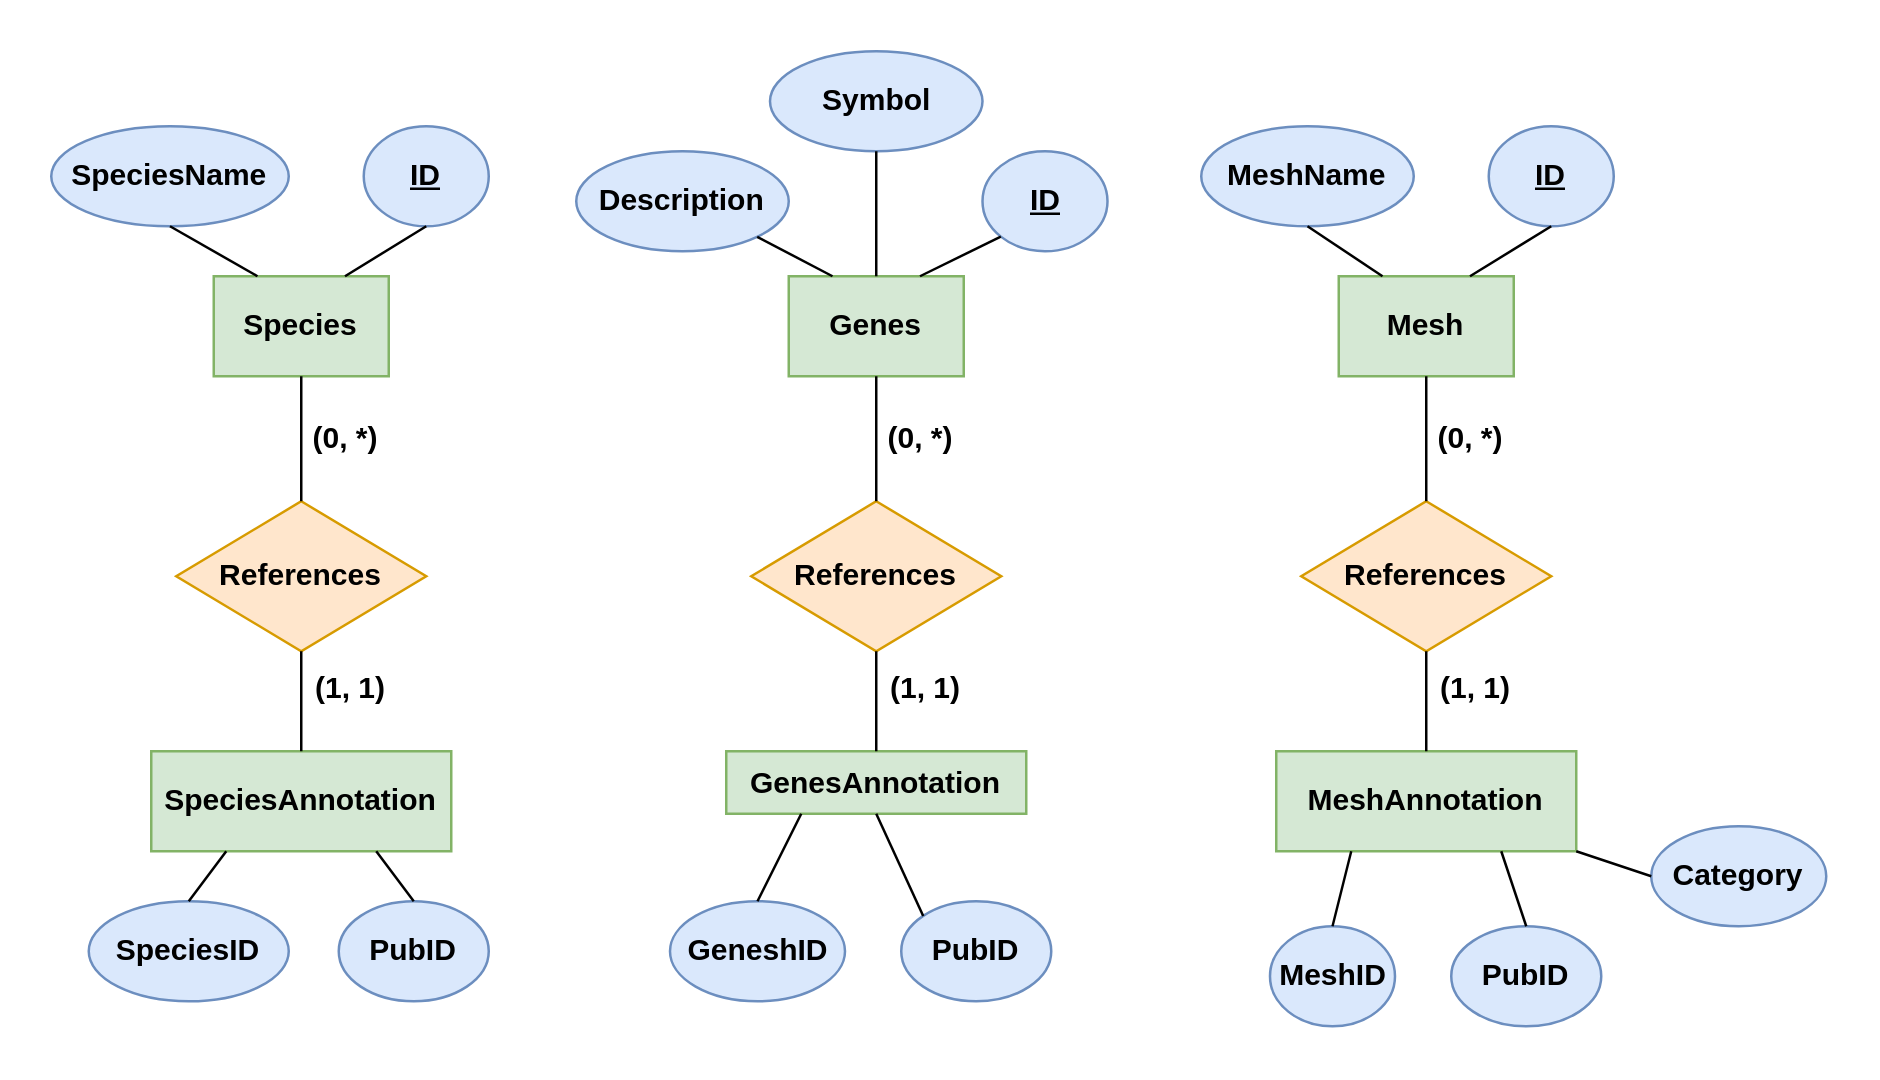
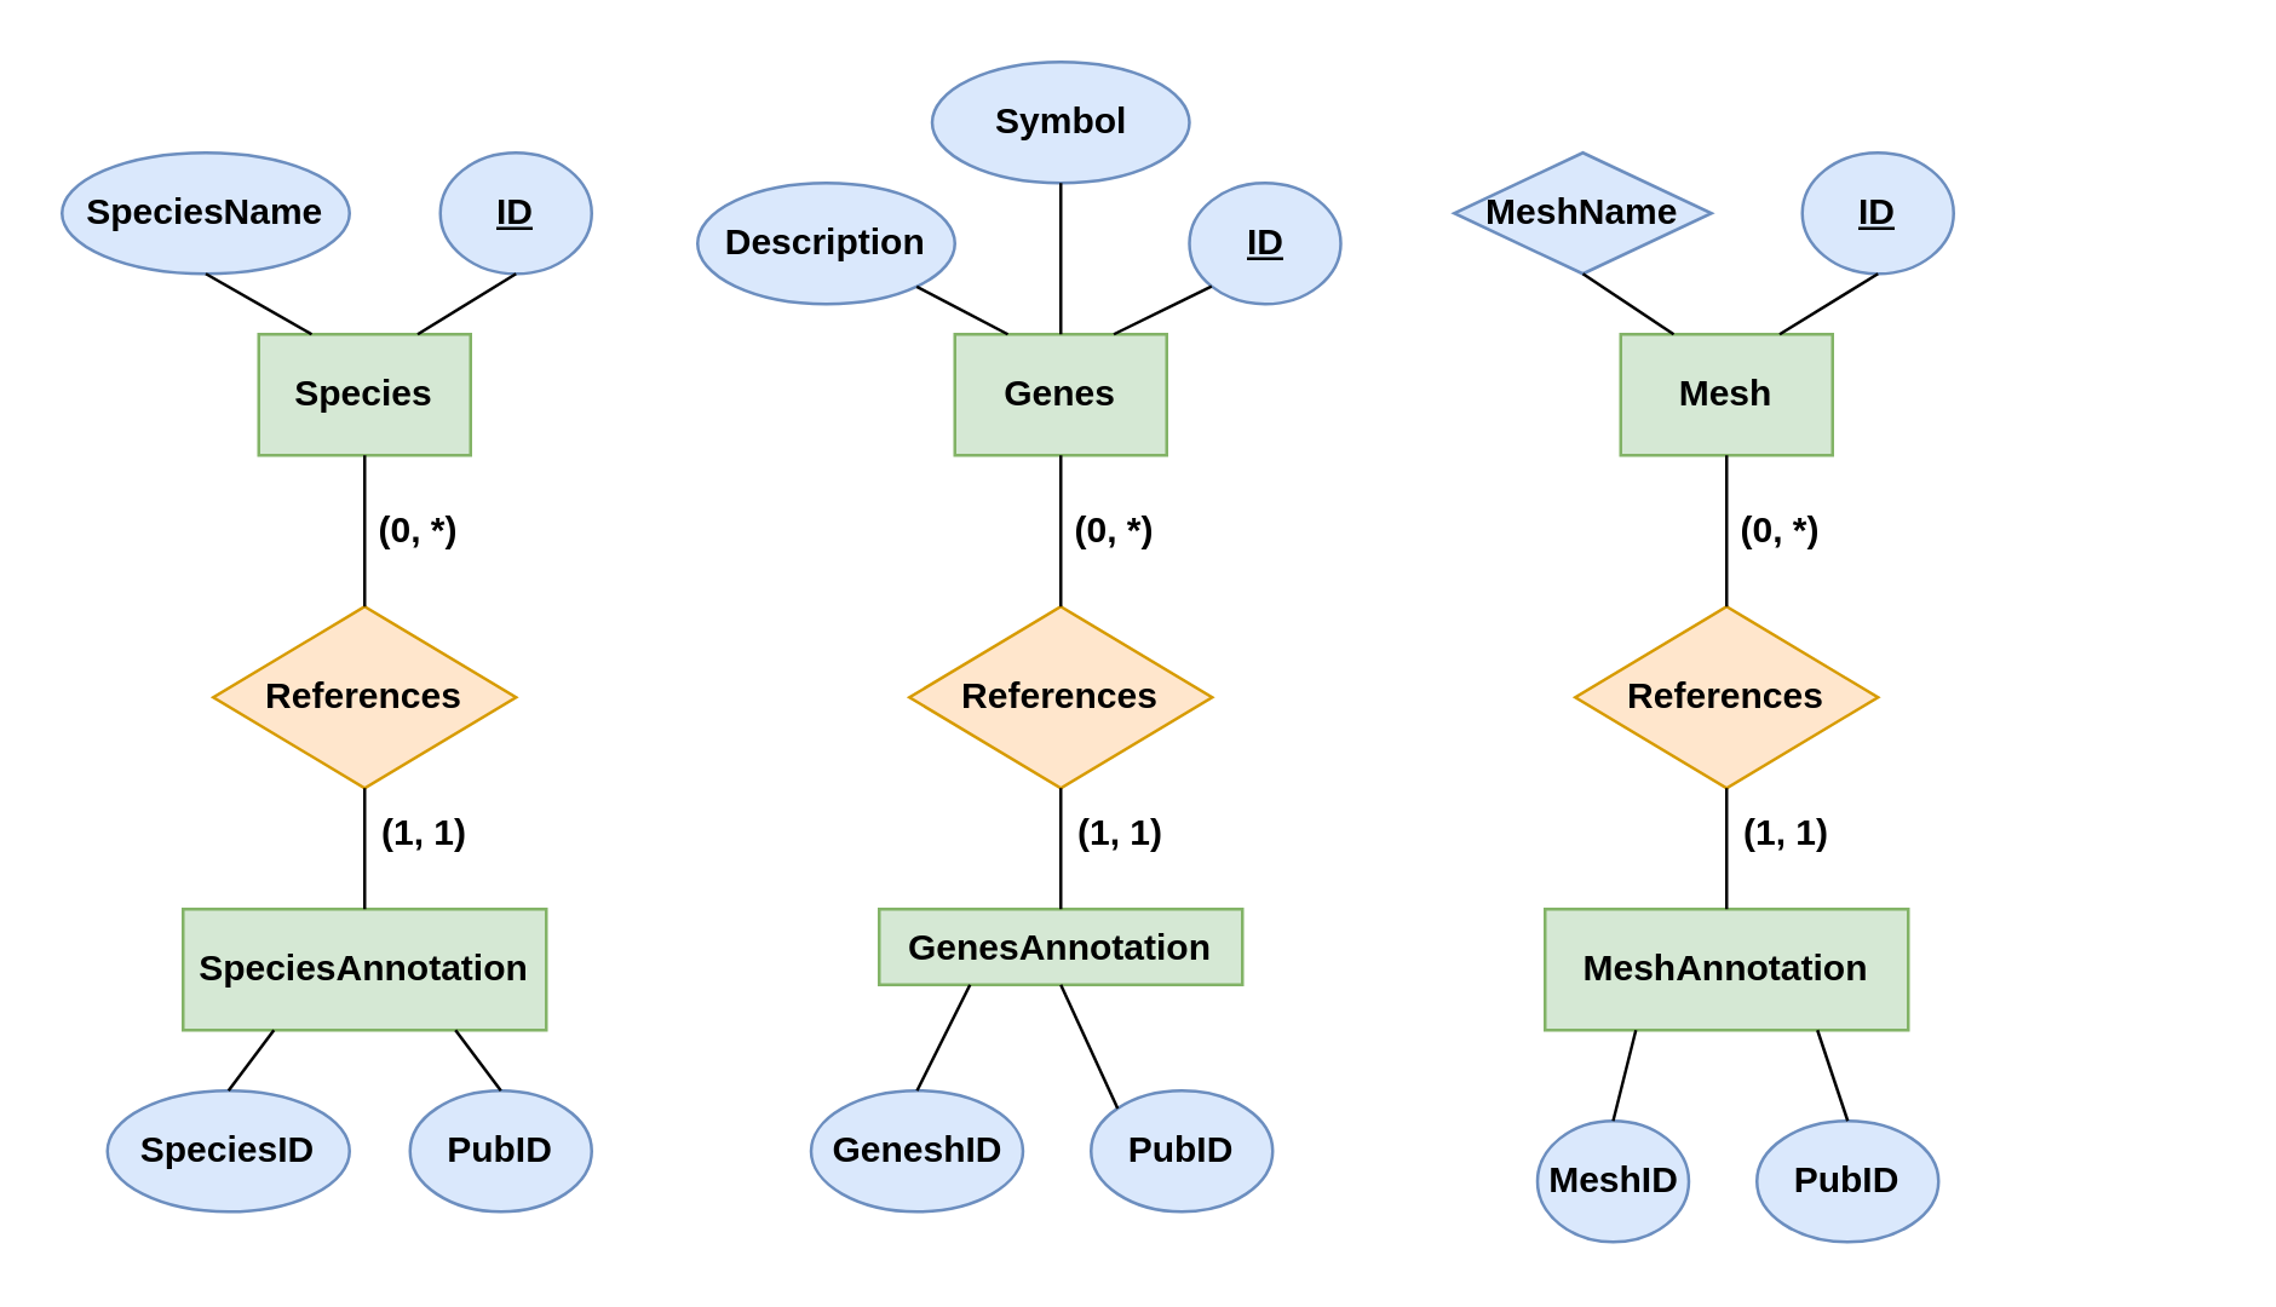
- <mxCell id="4" value="&lt;b&gt;MeshName&lt;/b&gt;" style="ellipse;whiteSpace=wrap;html=1;fillColor=#dae8fc;strokeColor=#6c8ebf;" vertex="1" parent="1"><mxGeometry x="480" y="50" width="85" height="40" as="geometry" /></mxCell>
+ <mxCell id="4" value="&lt;b&gt;MeshName&lt;/b&gt;" style="rhombus;whiteSpace=wrap;html=1;fillColor=#dae8fc;strokeColor=#6c8ebf;" vertex="1" parent="1"><mxGeometry x="480" y="50" width="85" height="40" as="geometry" /></mxCell>
- <mxCell id="42" value="" style="endArrow=none;html=1;rounded=0;exitX=0;exitY=0.5;exitDx=0;exitDy=0;entryX=1;entryY=1;entryDx=0;entryDy=0;" edge="1" parent="1" source="41" target="2"><mxGeometry width="50" height="50" relative="1" as="geometry"><mxPoint x="510" y="260" as="sourcePoint" /><mxPoint x="560" y="210" as="targetPoint" /><Array as="points"><mxPoint x="630" y="340" /></Array></mxGeometry></mxCell>
- <mxCell id="41" value="&lt;b&gt;Category&lt;/b&gt;" style="ellipse;whiteSpace=wrap;html=1;fillColor=#dae8fc;strokeColor=#6c8ebf;" vertex="1" parent="1"><mxGeometry x="660" y="330" width="70" height="40" as="geometry" /></mxCell>
